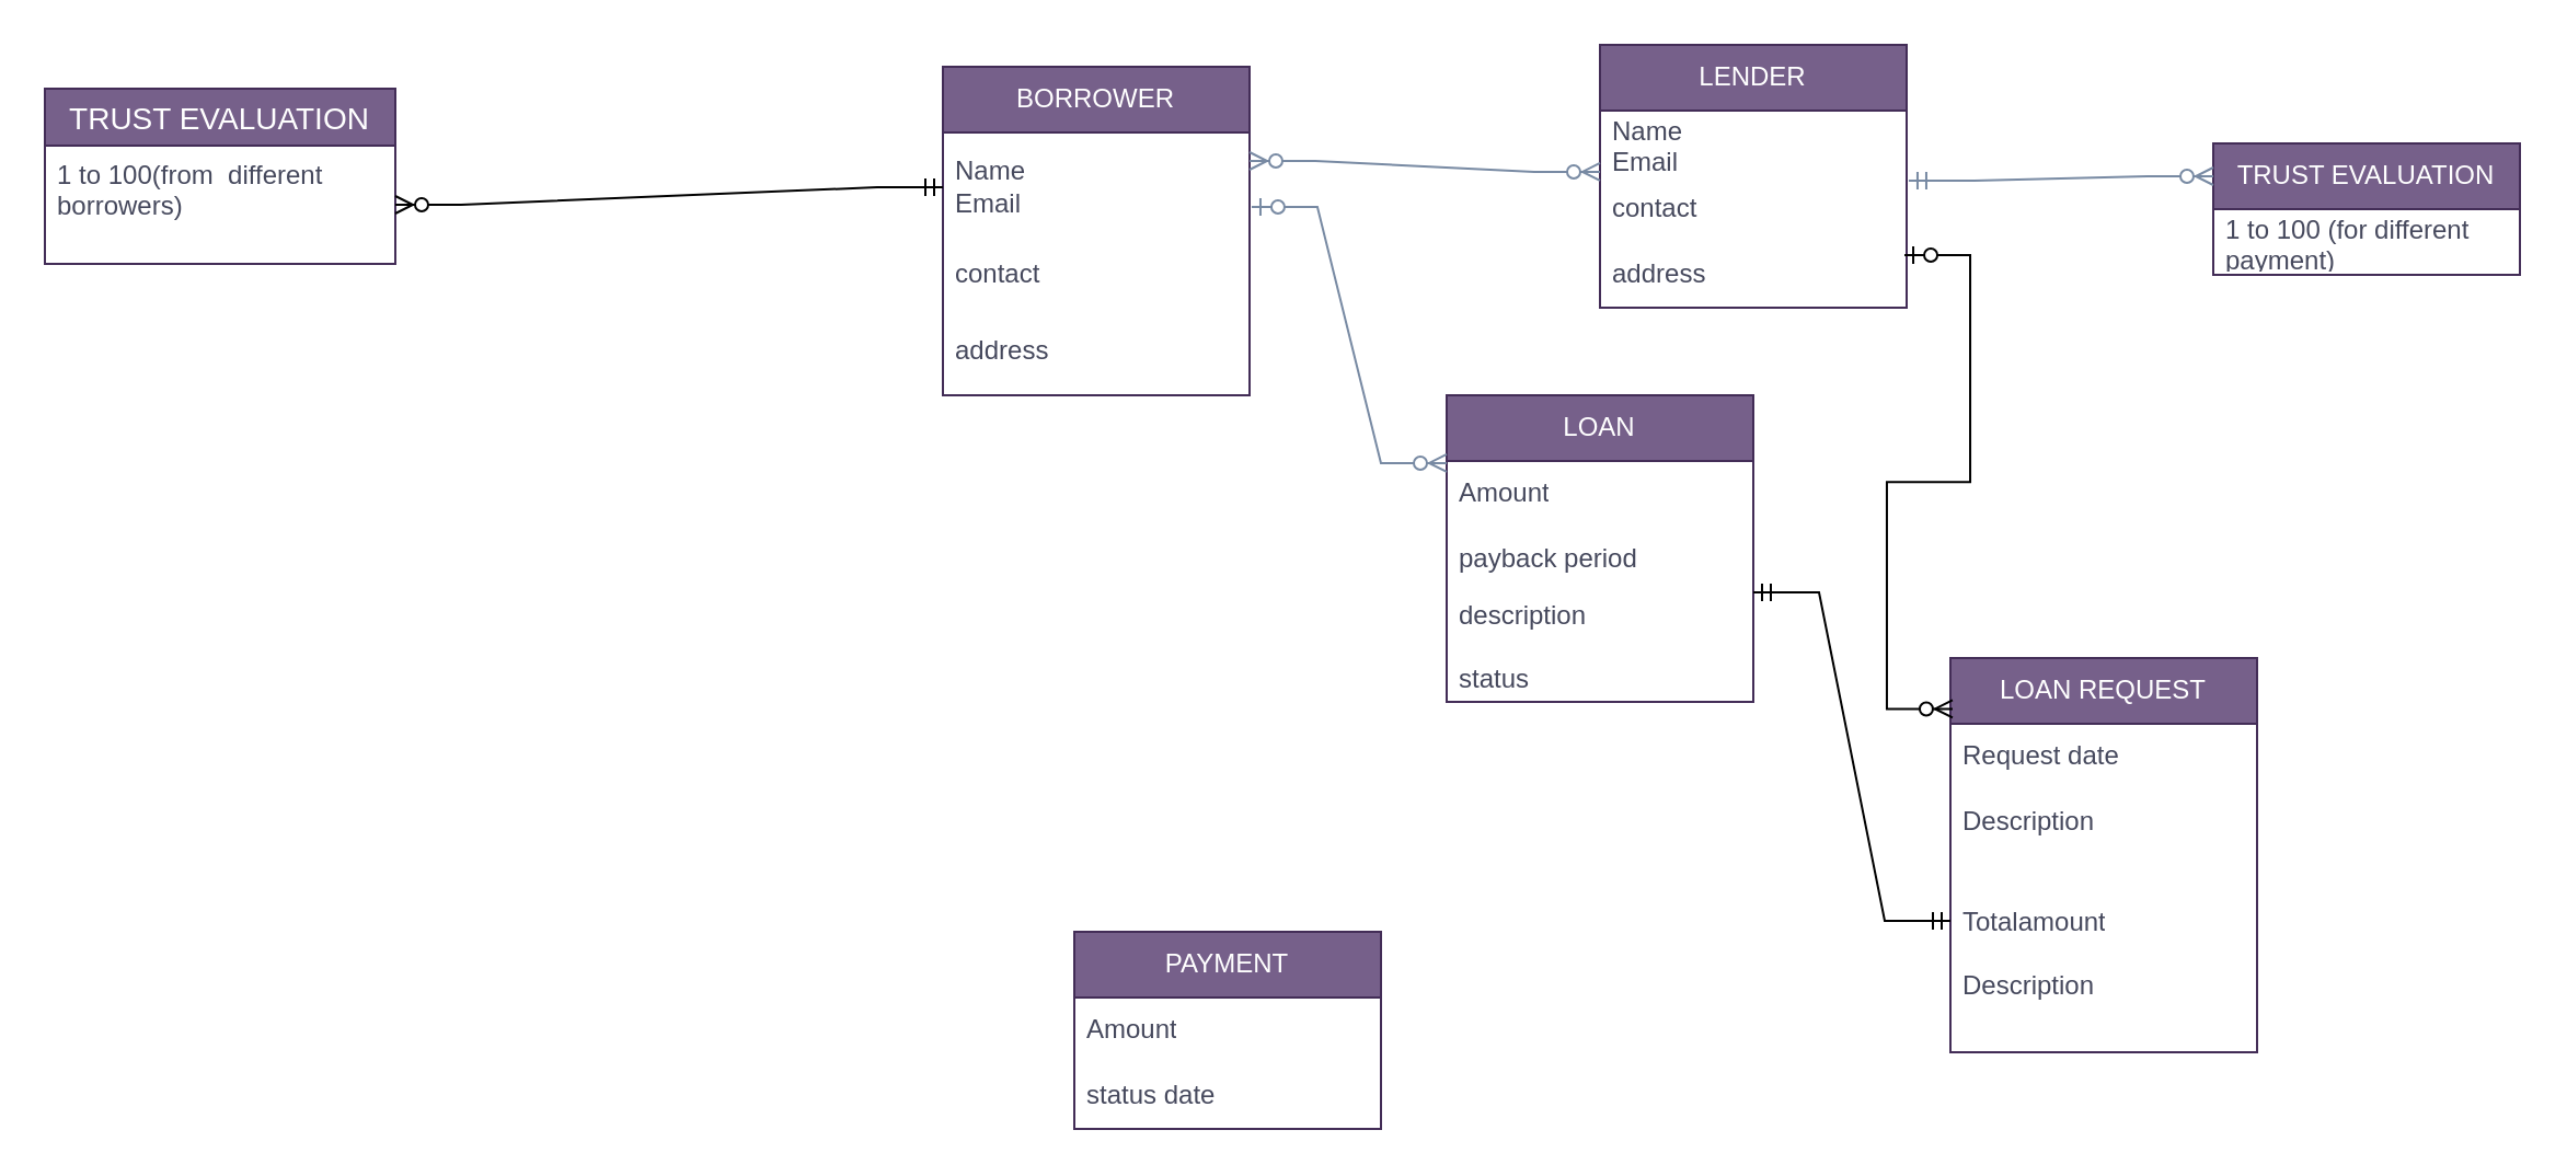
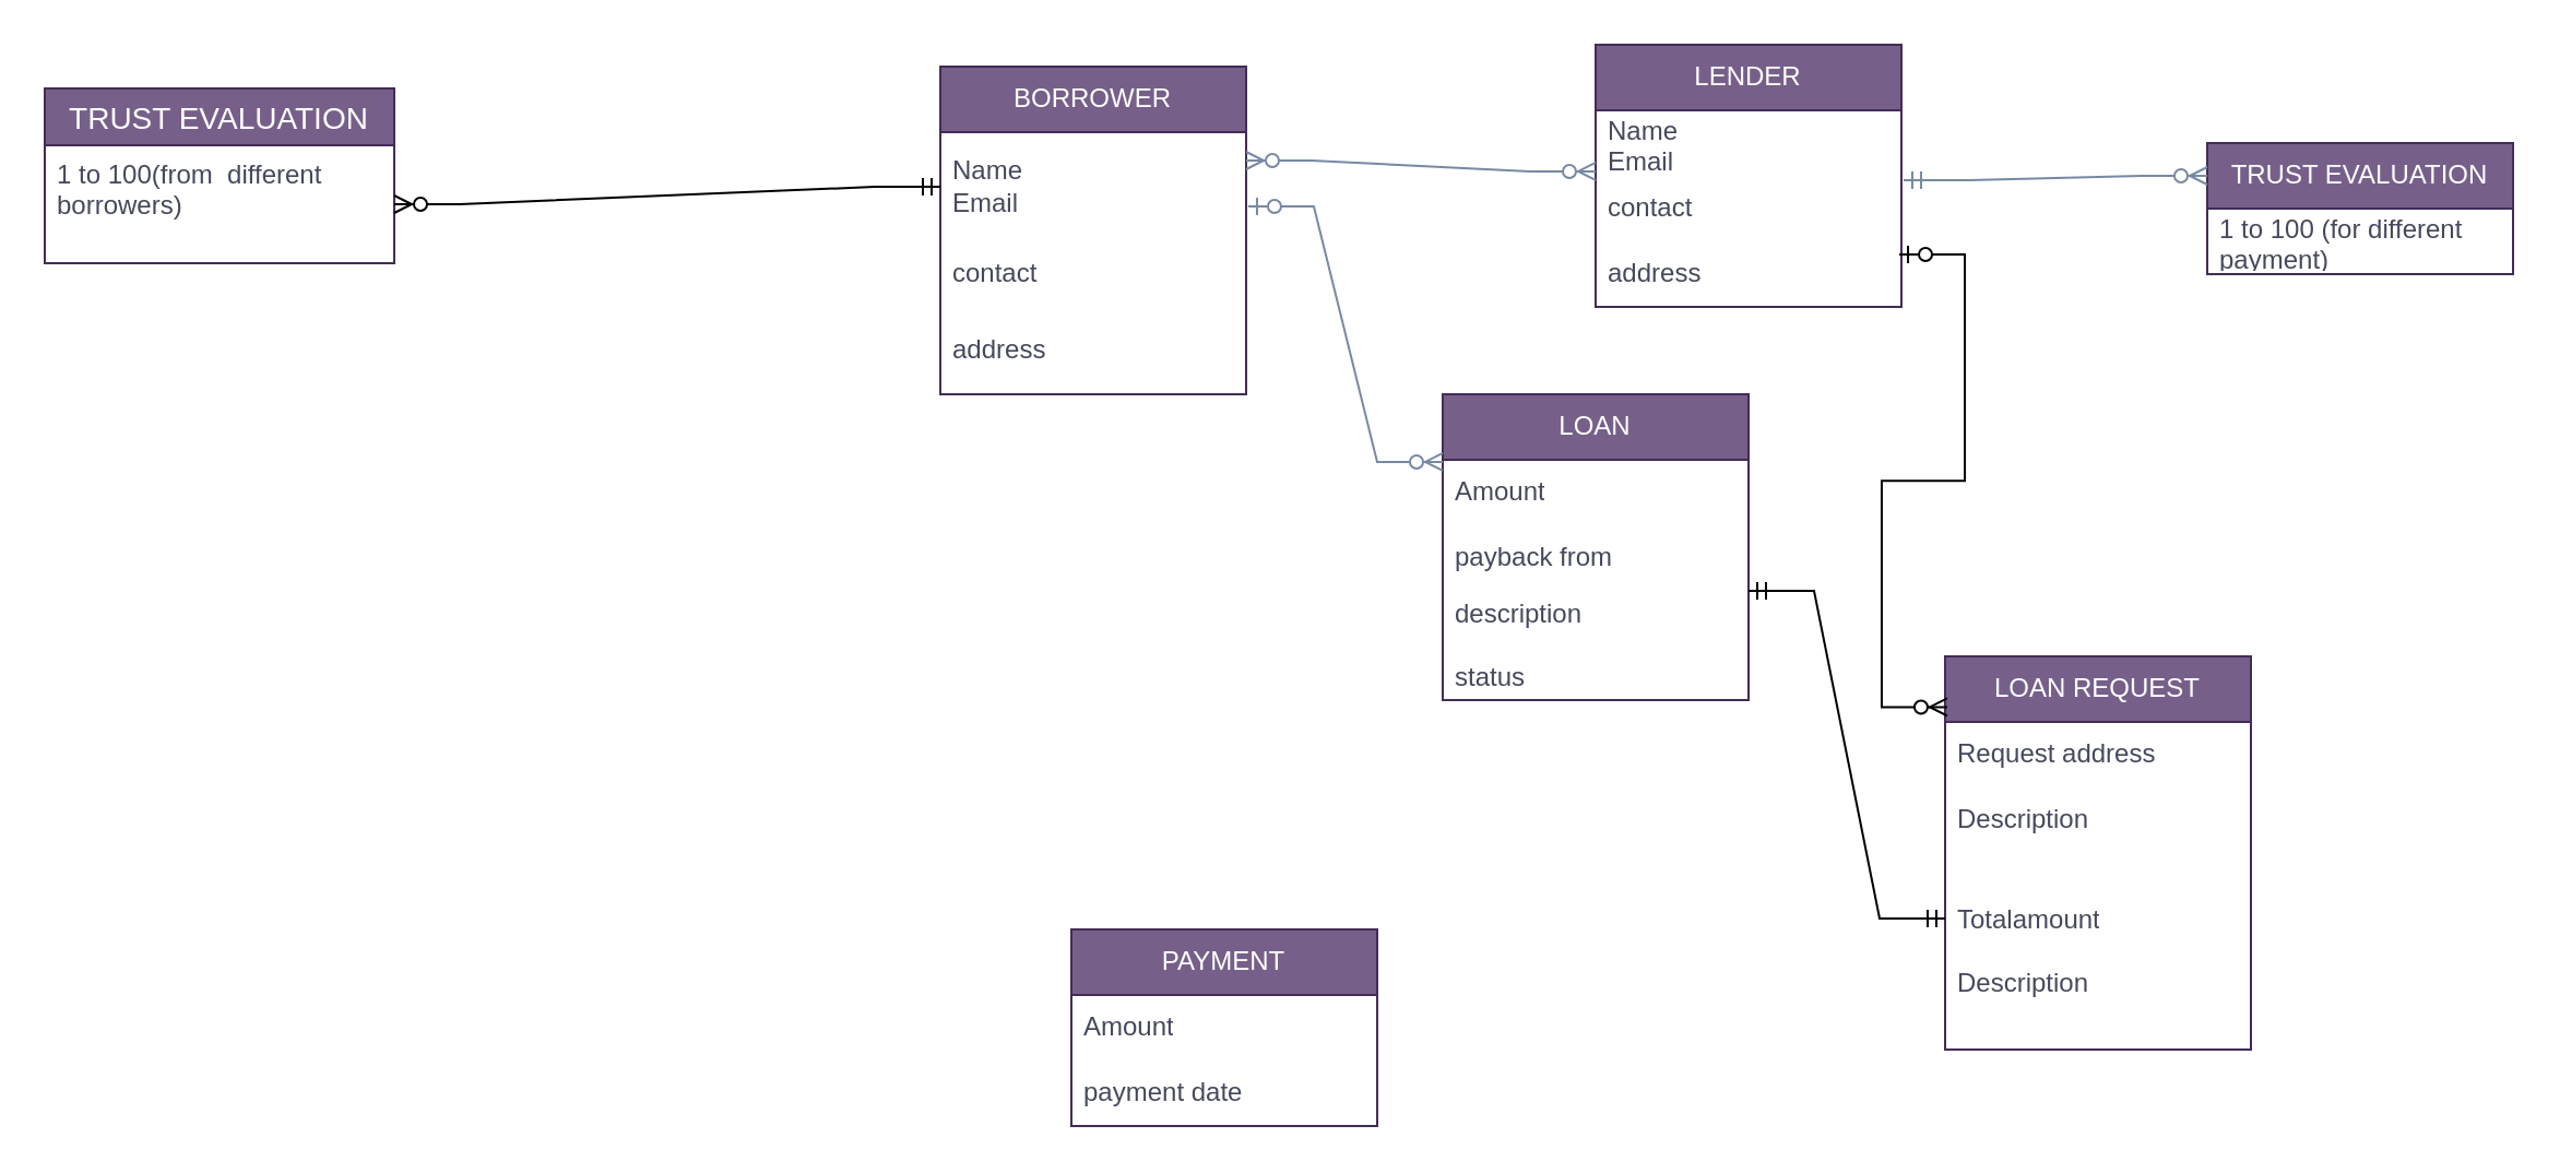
- <mxCell id="16" value="payback period" style="text;strokeColor=none;fillColor=none;align=left;verticalAlign=middle;spacingLeft=4;spacingRight=4;overflow=hidden;points=[[0,0.5],[1,0.5]];portConstraint=eastwest;rotatable=0;whiteSpace=wrap;html=1;labelBackgroundColor=none;fontColor=#46495D;" parent="14" vertex="1"><mxGeometry y="60" width="140" height="30" as="geometry" /></mxCell>
+ <mxCell id="16" value="payback from" style="text;strokeColor=none;fillColor=none;align=left;verticalAlign=middle;spacingLeft=4;spacingRight=4;overflow=hidden;points=[[0,0.5],[1,0.5]];portConstraint=eastwest;rotatable=0;whiteSpace=wrap;html=1;labelBackgroundColor=none;fontColor=#46495D;" parent="14" vertex="1"><mxGeometry y="60" width="140" height="30" as="geometry" /></mxCell>
- <mxCell id="11" value="Request date" style="text;strokeColor=none;fillColor=none;align=left;verticalAlign=middle;spacingLeft=4;spacingRight=4;overflow=hidden;points=[[0,0.5],[1,0.5]];portConstraint=eastwest;rotatable=0;whiteSpace=wrap;html=1;labelBackgroundColor=none;fontColor=#46495D;" parent="10" vertex="1"><mxGeometry y="30" width="140" height="30" as="geometry" /></mxCell>
+ <mxCell id="11" value="Request address" style="text;strokeColor=none;fillColor=none;align=left;verticalAlign=middle;spacingLeft=4;spacingRight=4;overflow=hidden;points=[[0,0.5],[1,0.5]];portConstraint=eastwest;rotatable=0;whiteSpace=wrap;html=1;labelBackgroundColor=none;fontColor=#46495D;" parent="10" vertex="1"><mxGeometry y="30" width="140" height="30" as="geometry" /></mxCell>
- <mxCell id="20" value="status date" style="text;strokeColor=none;fillColor=none;align=left;verticalAlign=middle;spacingLeft=4;spacingRight=4;overflow=hidden;points=[[0,0.5],[1,0.5]];portConstraint=eastwest;rotatable=0;whiteSpace=wrap;html=1;labelBackgroundColor=none;fontColor=#46495D;" parent="18" vertex="1"><mxGeometry y="60" width="140" height="30" as="geometry" /></mxCell>
+ <mxCell id="20" value="payment date" style="text;strokeColor=none;fillColor=none;align=left;verticalAlign=middle;spacingLeft=4;spacingRight=4;overflow=hidden;points=[[0,0.5],[1,0.5]];portConstraint=eastwest;rotatable=0;whiteSpace=wrap;html=1;labelBackgroundColor=none;fontColor=#46495D;" parent="18" vertex="1"><mxGeometry y="60" width="140" height="30" as="geometry" /></mxCell>
